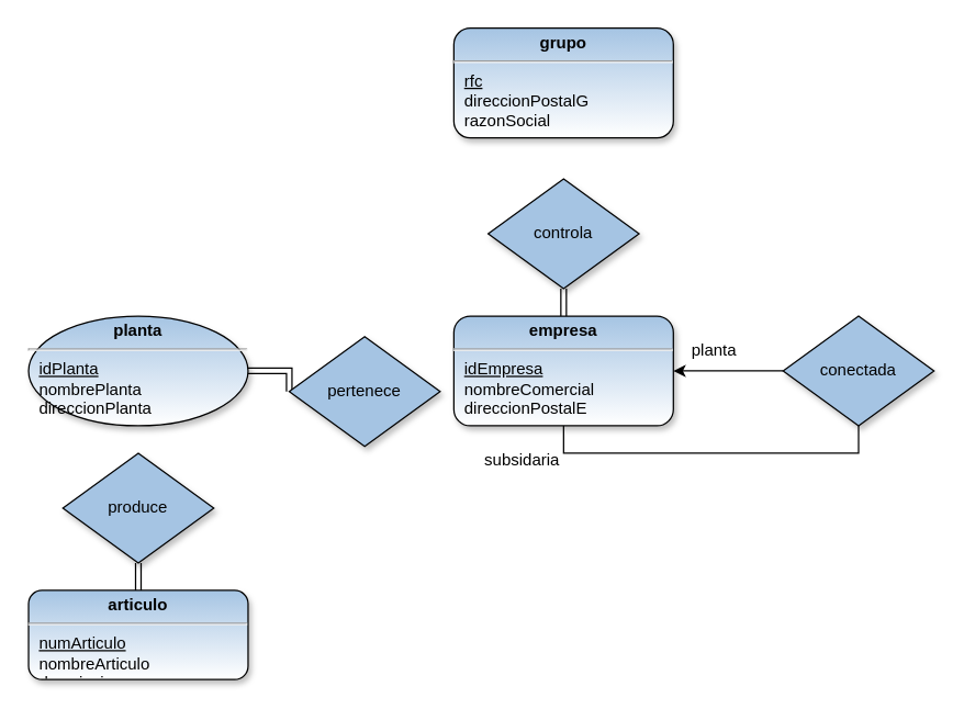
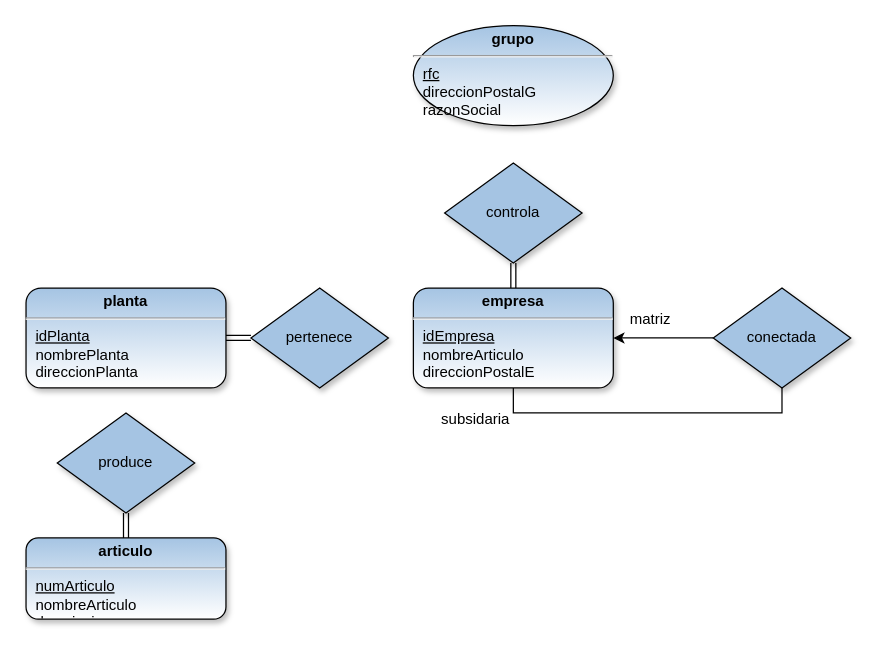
- <mxCell id="2" value="&lt;p style=&quot;text-align: center ; margin: 4px 0px 0px&quot;&gt;&lt;b&gt;grupo&lt;/b&gt;&lt;/p&gt;&lt;hr&gt;&lt;p style=&quot;margin: 0px ; margin-left: 8px&quot;&gt;&lt;u&gt;rfc&lt;/u&gt;&lt;br&gt;&lt;/p&gt;&lt;p style=&quot;margin: 0px ; margin-left: 8px&quot;&gt;direccionPostalG&lt;/p&gt;&lt;p style=&quot;margin: 0px ; margin-left: 8px&quot;&gt;razonSocial&lt;/p&gt;" style="verticalAlign=top;align=left;overflow=fill;fontSize=12;fontFamily=Helvetica;html=1;gradientDirection=south;rounded=1;shadow=1;sketch=0;glass=0;strokeColor=#000000;fillColor=#a5c4e3;gradientColor=#ffffff;" parent="1" vertex="1"><mxGeometry x="330" y="20" width="160" height="80" as="geometry" /></mxCell>
+ <mxCell id="2" value="&lt;p style=&quot;text-align: center ; margin: 4px 0px 0px&quot;&gt;&lt;b&gt;grupo&lt;/b&gt;&lt;/p&gt;&lt;hr&gt;&lt;p style=&quot;margin: 0px ; margin-left: 8px&quot;&gt;&lt;u&gt;rfc&lt;/u&gt;&lt;br&gt;&lt;/p&gt;&lt;p style=&quot;margin: 0px ; margin-left: 8px&quot;&gt;direccionPostalG&lt;/p&gt;&lt;p style=&quot;margin: 0px ; margin-left: 8px&quot;&gt;razonSocial&lt;/p&gt;" style="ellipse;verticalAlign=top;align=left;overflow=fill;fontSize=12;fontFamily=Helvetica;html=1;gradientDirection=south;shadow=1;sketch=0;glass=0;strokeColor=#000000;fillColor=#a5c4e3;gradientColor=#ffffff;" parent="1" vertex="1"><mxGeometry x="330" y="20" width="160" height="80" as="geometry" /></mxCell>
- <mxCell id="4" value="planta" style="text;html=1;strokeColor=none;fillColor=none;align=center;verticalAlign=middle;whiteSpace=wrap;rounded=0;" parent="1" vertex="1"><mxGeometry x="490" y="240" width="60" height="30" as="geometry" /></mxCell>
+ <mxCell id="4" value="matriz" style="text;html=1;strokeColor=none;fillColor=none;align=center;verticalAlign=middle;whiteSpace=wrap;rounded=0;" parent="1" vertex="1"><mxGeometry x="490" y="240" width="60" height="30" as="geometry" /></mxCell>
- <mxCell id="3" value="&lt;p style=&quot;text-align: center ; margin: 4px 0px 0px&quot;&gt;&lt;b&gt;empresa&lt;/b&gt;&lt;/p&gt;&lt;hr&gt;&lt;p style=&quot;margin: 0px ; margin-left: 8px&quot;&gt;&lt;u&gt;idEmpresa&lt;/u&gt;&lt;br&gt;&lt;/p&gt;&lt;p style=&quot;margin: 0px ; margin-left: 8px&quot;&gt;nombreComercial&lt;/p&gt;&lt;p style=&quot;margin: 0px ; margin-left: 8px&quot;&gt;direccionPostalE&lt;/p&gt;" style="verticalAlign=top;align=left;overflow=fill;fontSize=12;fontFamily=Helvetica;html=1;gradientDirection=south;rounded=1;shadow=1;sketch=0;glass=0;strokeColor=#000000;fillColor=#a5c4e3;gradientColor=#ffffff;" parent="1" vertex="1"><mxGeometry x="330" y="230" width="160" height="80" as="geometry" /></mxCell>
+ <mxCell id="3" value="&lt;p style=&quot;text-align: center ; margin: 4px 0px 0px&quot;&gt;&lt;b&gt;empresa&lt;/b&gt;&lt;/p&gt;&lt;hr&gt;&lt;p style=&quot;margin: 0px ; margin-left: 8px&quot;&gt;&lt;u&gt;idEmpresa&lt;/u&gt;&lt;br&gt;&lt;/p&gt;&lt;p style=&quot;margin: 0px ; margin-left: 8px&quot;&gt;nombreArticulo&lt;/p&gt;&lt;p style=&quot;margin: 0px ; margin-left: 8px&quot;&gt;direccionPostalE&lt;/p&gt;" style="verticalAlign=top;align=left;overflow=fill;fontSize=12;fontFamily=Helvetica;html=1;gradientDirection=south;rounded=1;shadow=1;sketch=0;glass=0;strokeColor=#000000;fillColor=#a5c4e3;gradientColor=#ffffff;" parent="1" vertex="1"><mxGeometry x="330" y="230" width="160" height="80" as="geometry" /></mxCell>
- <mxCell id="7" value="&lt;p style=&quot;text-align: center ; margin: 4px 0px 0px&quot;&gt;&lt;b&gt;planta&lt;/b&gt;&lt;/p&gt;&lt;hr&gt;&lt;p style=&quot;margin: 0px ; margin-left: 8px&quot;&gt;&lt;u&gt;idPlanta&lt;/u&gt;&lt;br&gt;&lt;/p&gt;&lt;p style=&quot;margin: 0px ; margin-left: 8px&quot;&gt;nombrePlanta&lt;/p&gt;&lt;p style=&quot;margin: 0px ; margin-left: 8px&quot;&gt;direccionPlanta&lt;/p&gt;" style="ellipse;verticalAlign=top;align=left;overflow=fill;fontSize=12;fontFamily=Helvetica;html=1;gradientDirection=south;shadow=1;sketch=0;glass=0;strokeColor=#000000;fillColor=#a5c4e3;gradientColor=#ffffff;" parent="1" vertex="1"><mxGeometry x="20" y="230" width="160" height="80" as="geometry" /></mxCell>
+ <mxCell id="7" value="&lt;p style=&quot;text-align: center ; margin: 4px 0px 0px&quot;&gt;&lt;b&gt;planta&lt;/b&gt;&lt;/p&gt;&lt;hr&gt;&lt;p style=&quot;margin: 0px ; margin-left: 8px&quot;&gt;&lt;u&gt;idPlanta&lt;/u&gt;&lt;br&gt;&lt;/p&gt;&lt;p style=&quot;margin: 0px ; margin-left: 8px&quot;&gt;nombrePlanta&lt;/p&gt;&lt;p style=&quot;margin: 0px ; margin-left: 8px&quot;&gt;direccionPlanta&lt;/p&gt;" style="verticalAlign=top;align=left;overflow=fill;fontSize=12;fontFamily=Helvetica;html=1;gradientDirection=south;rounded=1;shadow=1;sketch=0;glass=0;strokeColor=#000000;fillColor=#a5c4e3;gradientColor=#ffffff;" parent="1" vertex="1"><mxGeometry x="20" y="230" width="160" height="80" as="geometry" /></mxCell>
- <mxCell id="11" value="pertenece" style="shape=rhombus;perimeter=rhombusPerimeter;whiteSpace=wrap;html=1;align=center;rounded=0;shadow=1;glass=0;sketch=0;strokeColor=#000000;fillColor=#a5c4e3;" parent="1" vertex="1"><mxGeometry x="210" y="245" width="110" height="80" as="geometry" /></mxCell>
+ <mxCell id="11" value="pertenece" style="shape=rhombus;perimeter=rhombusPerimeter;whiteSpace=wrap;html=1;align=center;rounded=0;shadow=1;glass=0;sketch=0;strokeColor=#000000;fillColor=#a5c4e3;" parent="1" vertex="1"><mxGeometry x="200" y="230" width="110" height="80" as="geometry" /></mxCell>
